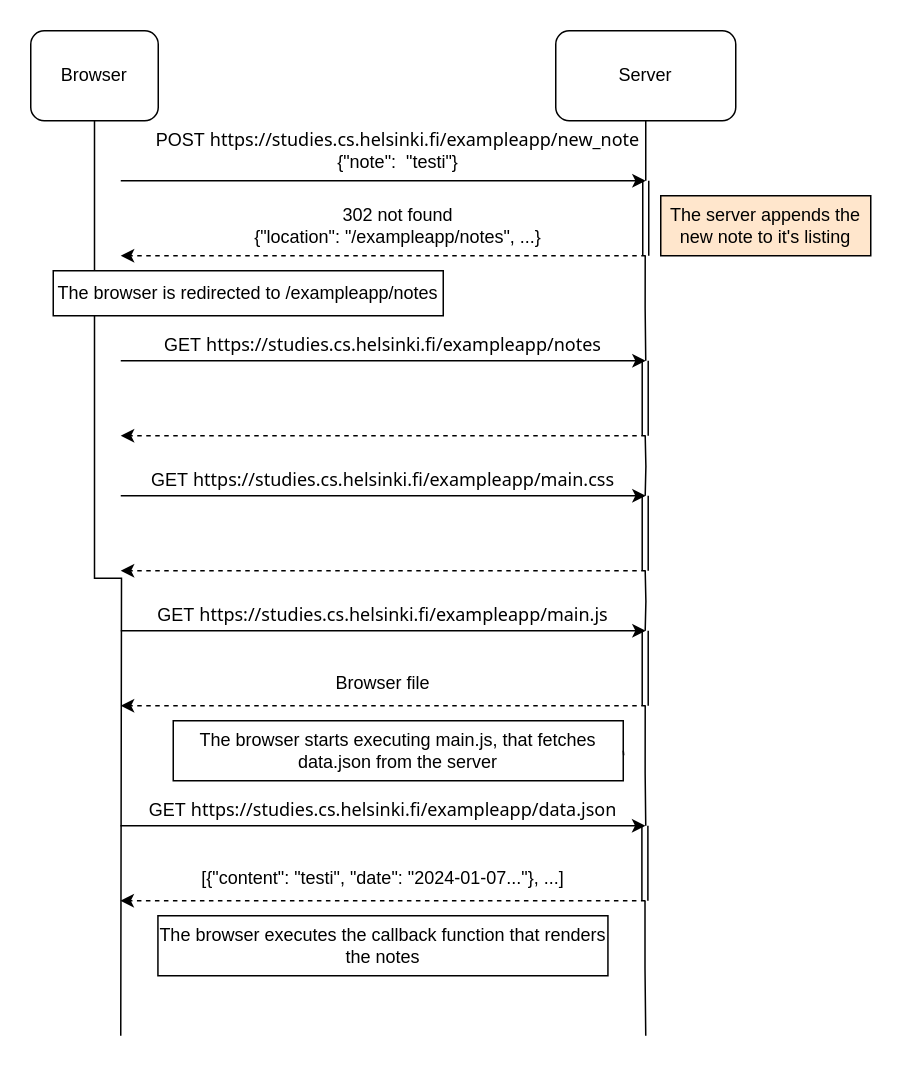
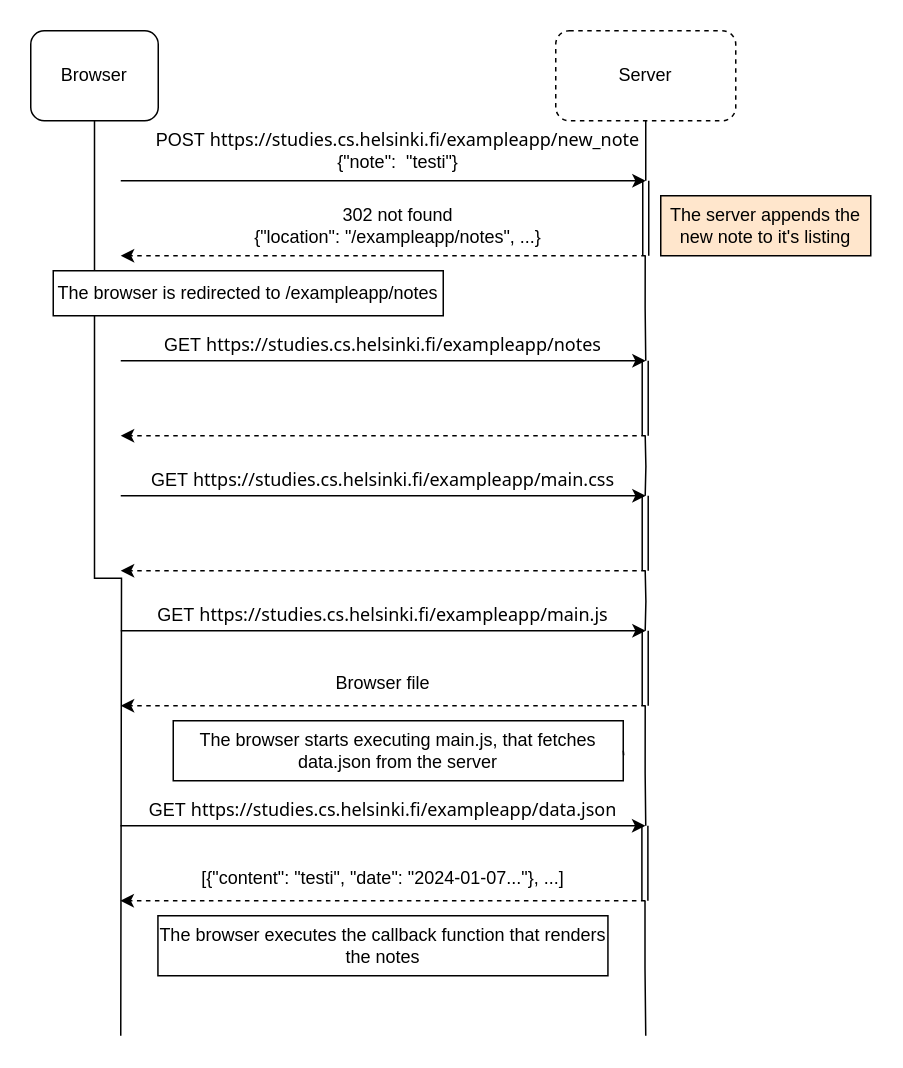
- <mxCell id="5" value="Server" style="rounded=1;whiteSpace=wrap;html=1;" vertex="1" parent="1"><mxGeometry x="370" y="20" width="120" height="60" as="geometry" /></mxCell>
+ <mxCell id="5" value="Server" style="rounded=1;whiteSpace=wrap;html=1;dashed=1;" vertex="1" parent="1"><mxGeometry x="370" y="20" width="120" height="60" as="geometry" /></mxCell>
